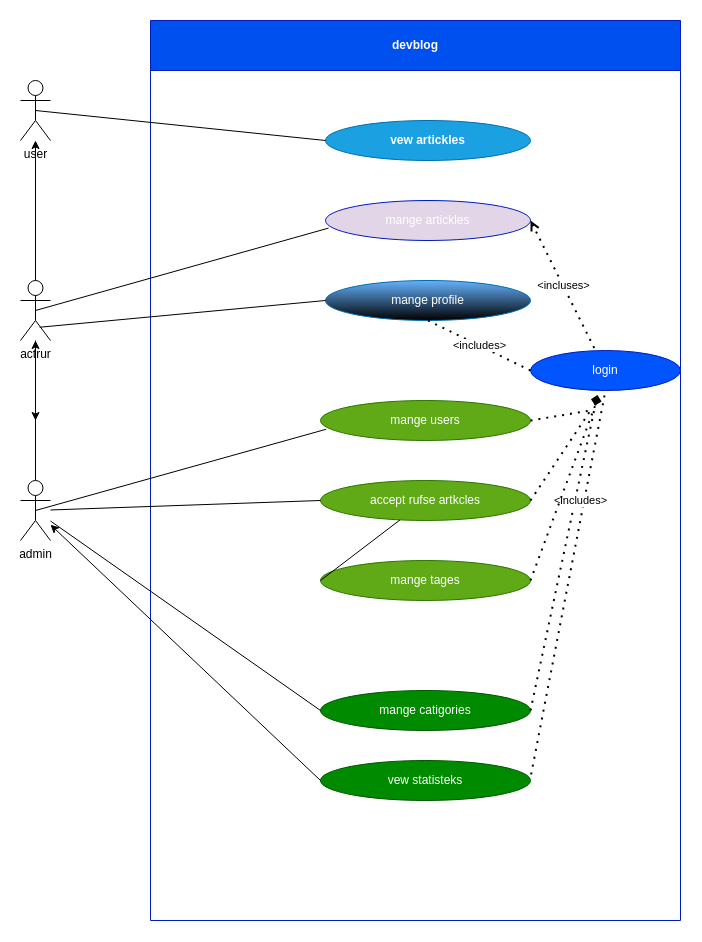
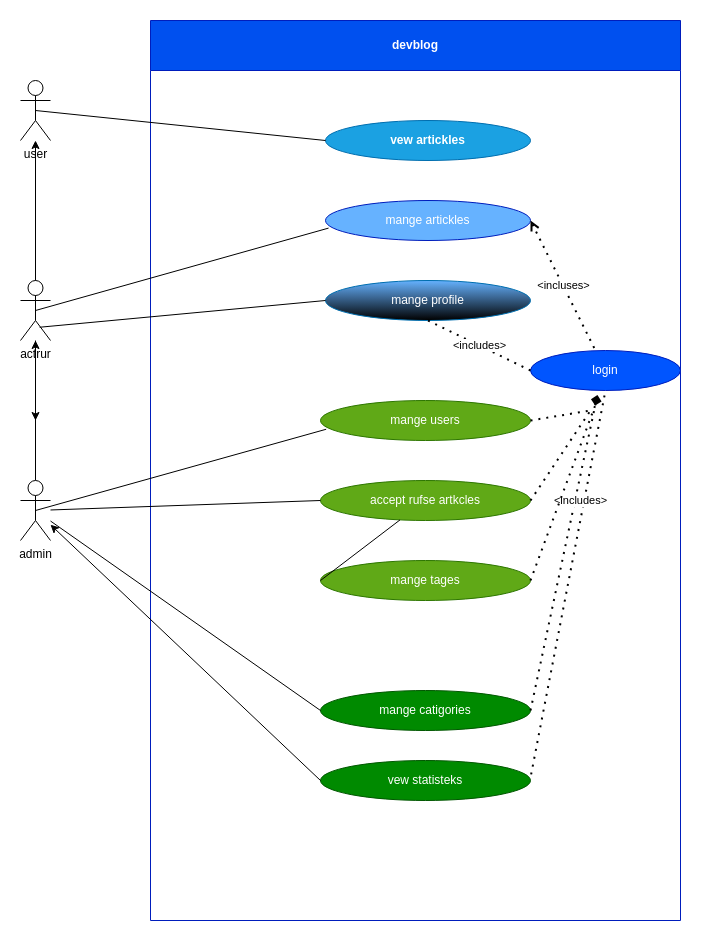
- <mxCell id="15" value="mange artickles" style="ellipse;whiteSpace=wrap;html=1;fillColor=#e1d5e7;fontColor=#ffffff;strokeColor=#001DBC;" parent="8" vertex="1"><mxGeometry x="175" y="180" width="205" height="40" as="geometry" /></mxCell>
+ <mxCell id="15" value="mange artickles" style="ellipse;whiteSpace=wrap;html=1;fillColor=#66B2FF;fontColor=#ffffff;strokeColor=#001DBC;" parent="8" vertex="1"><mxGeometry x="175" y="180" width="205" height="40" as="geometry" /></mxCell>
